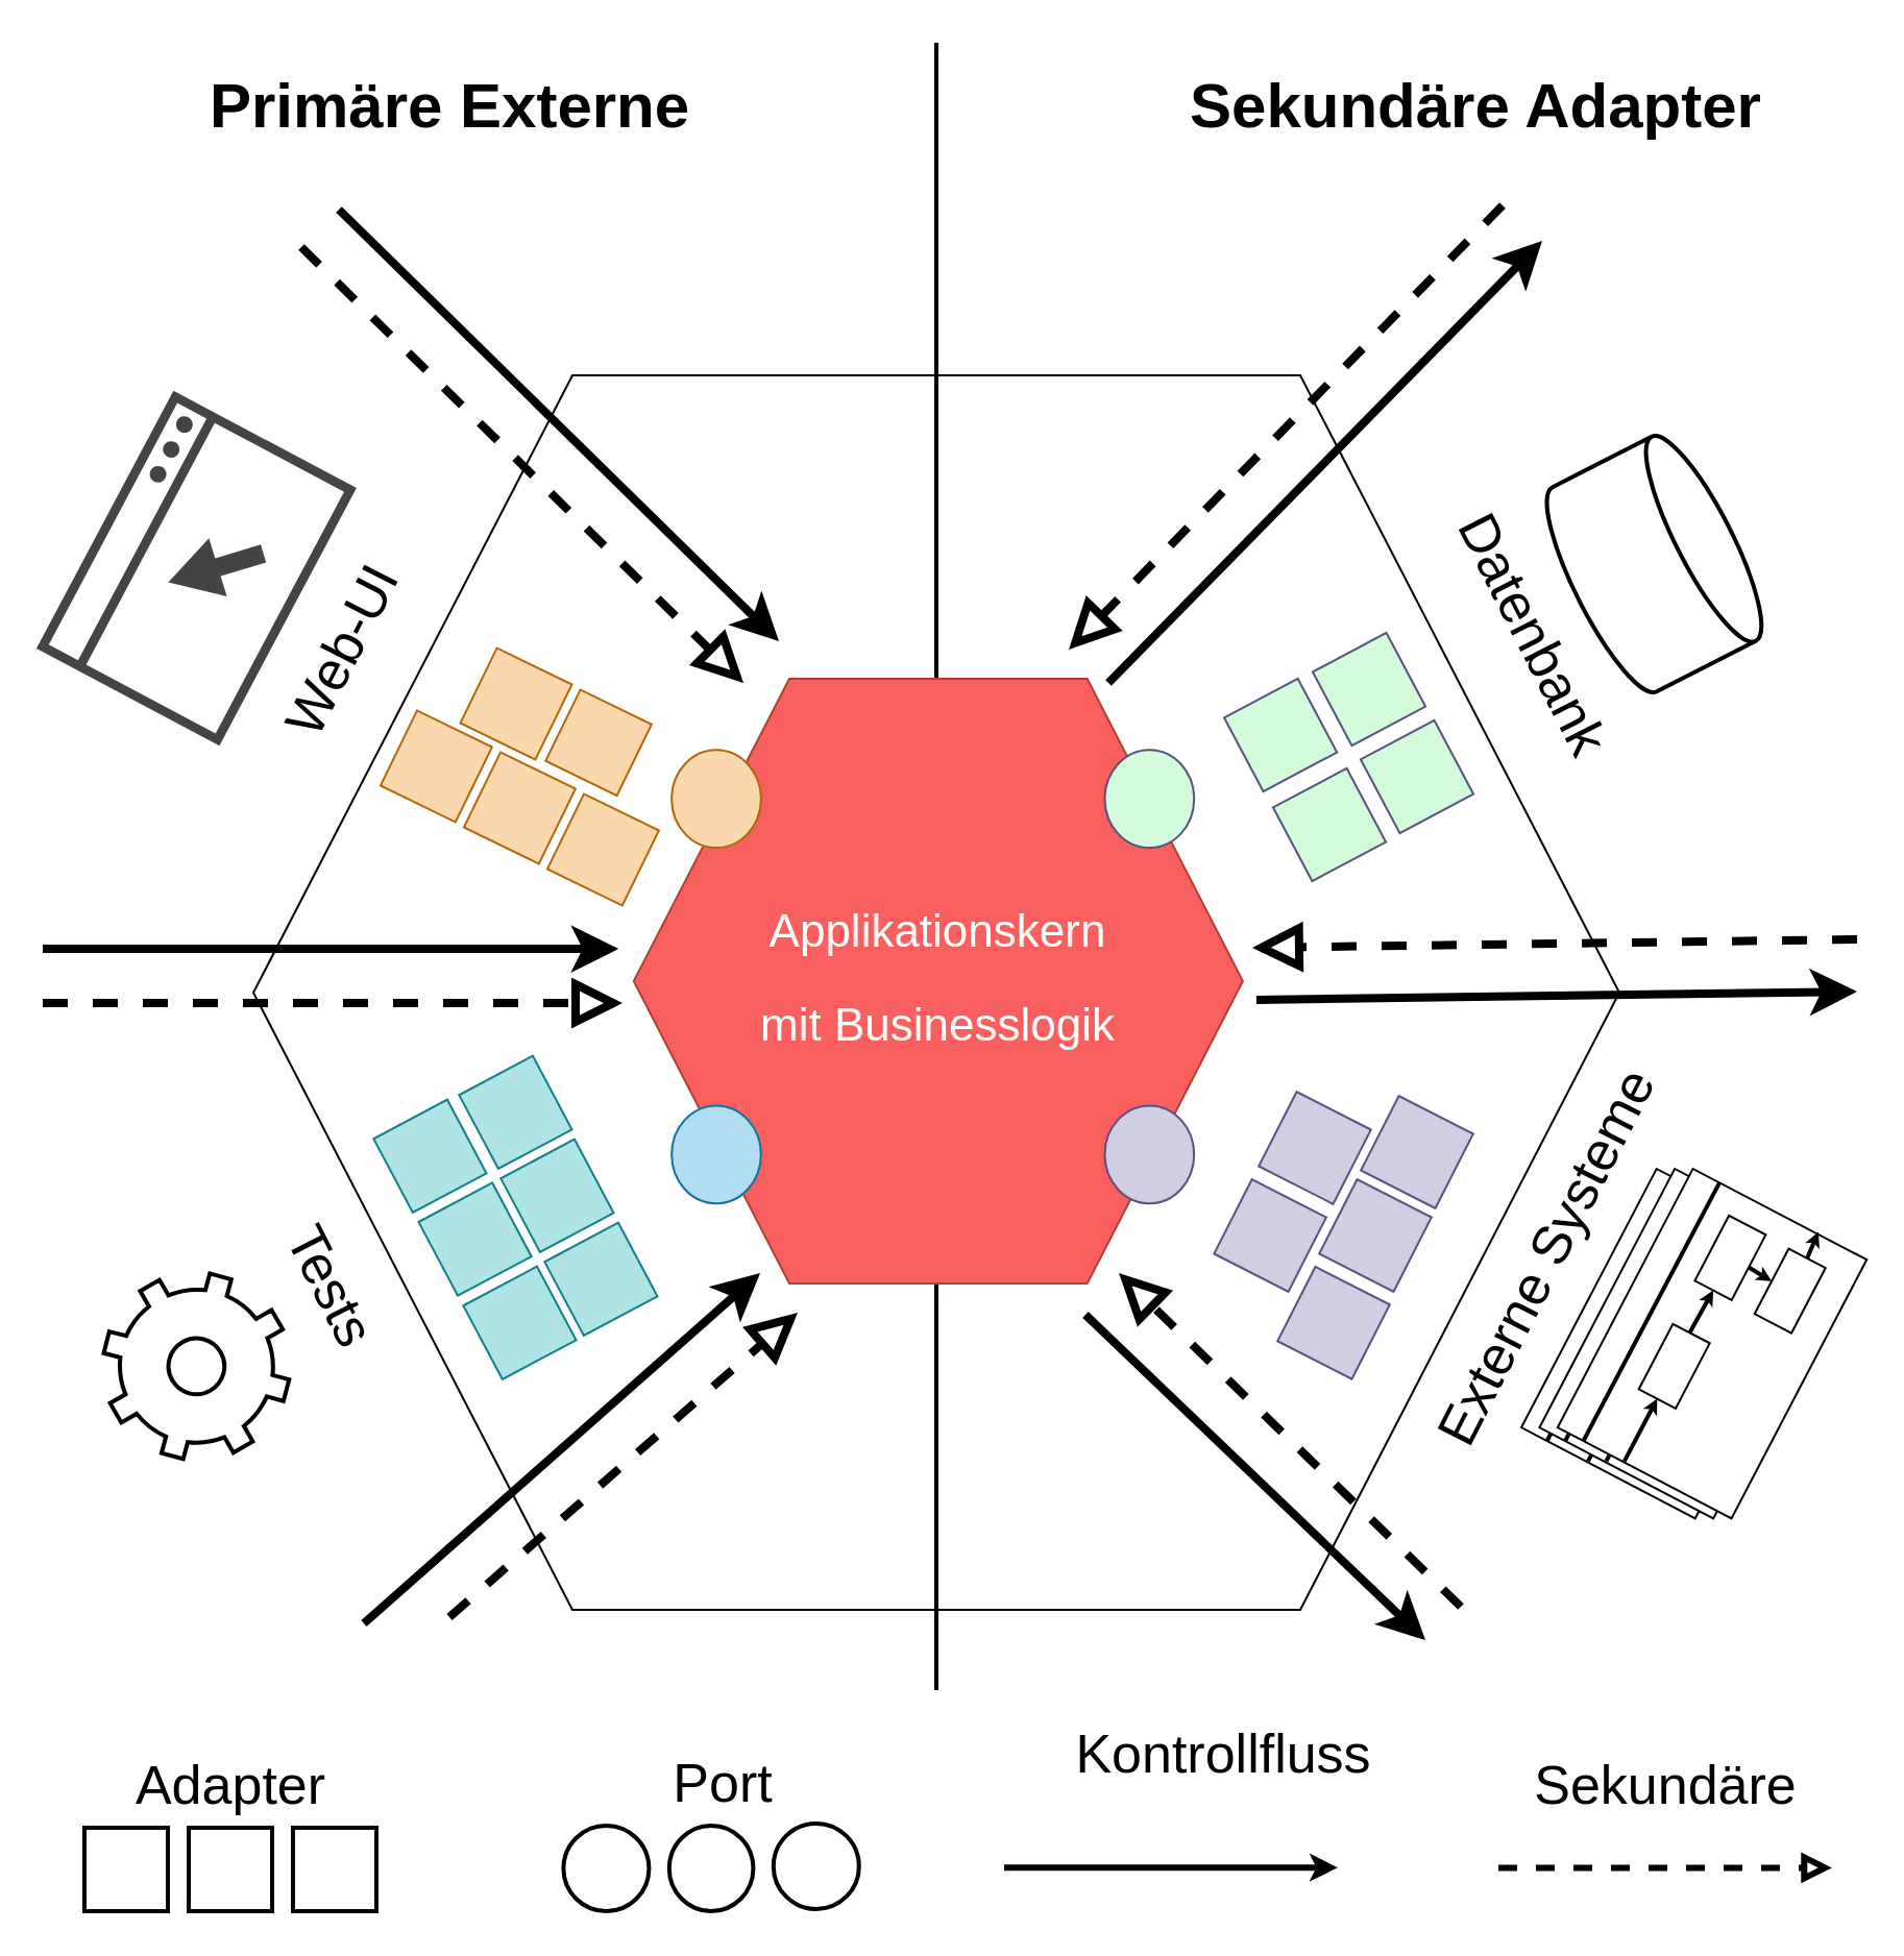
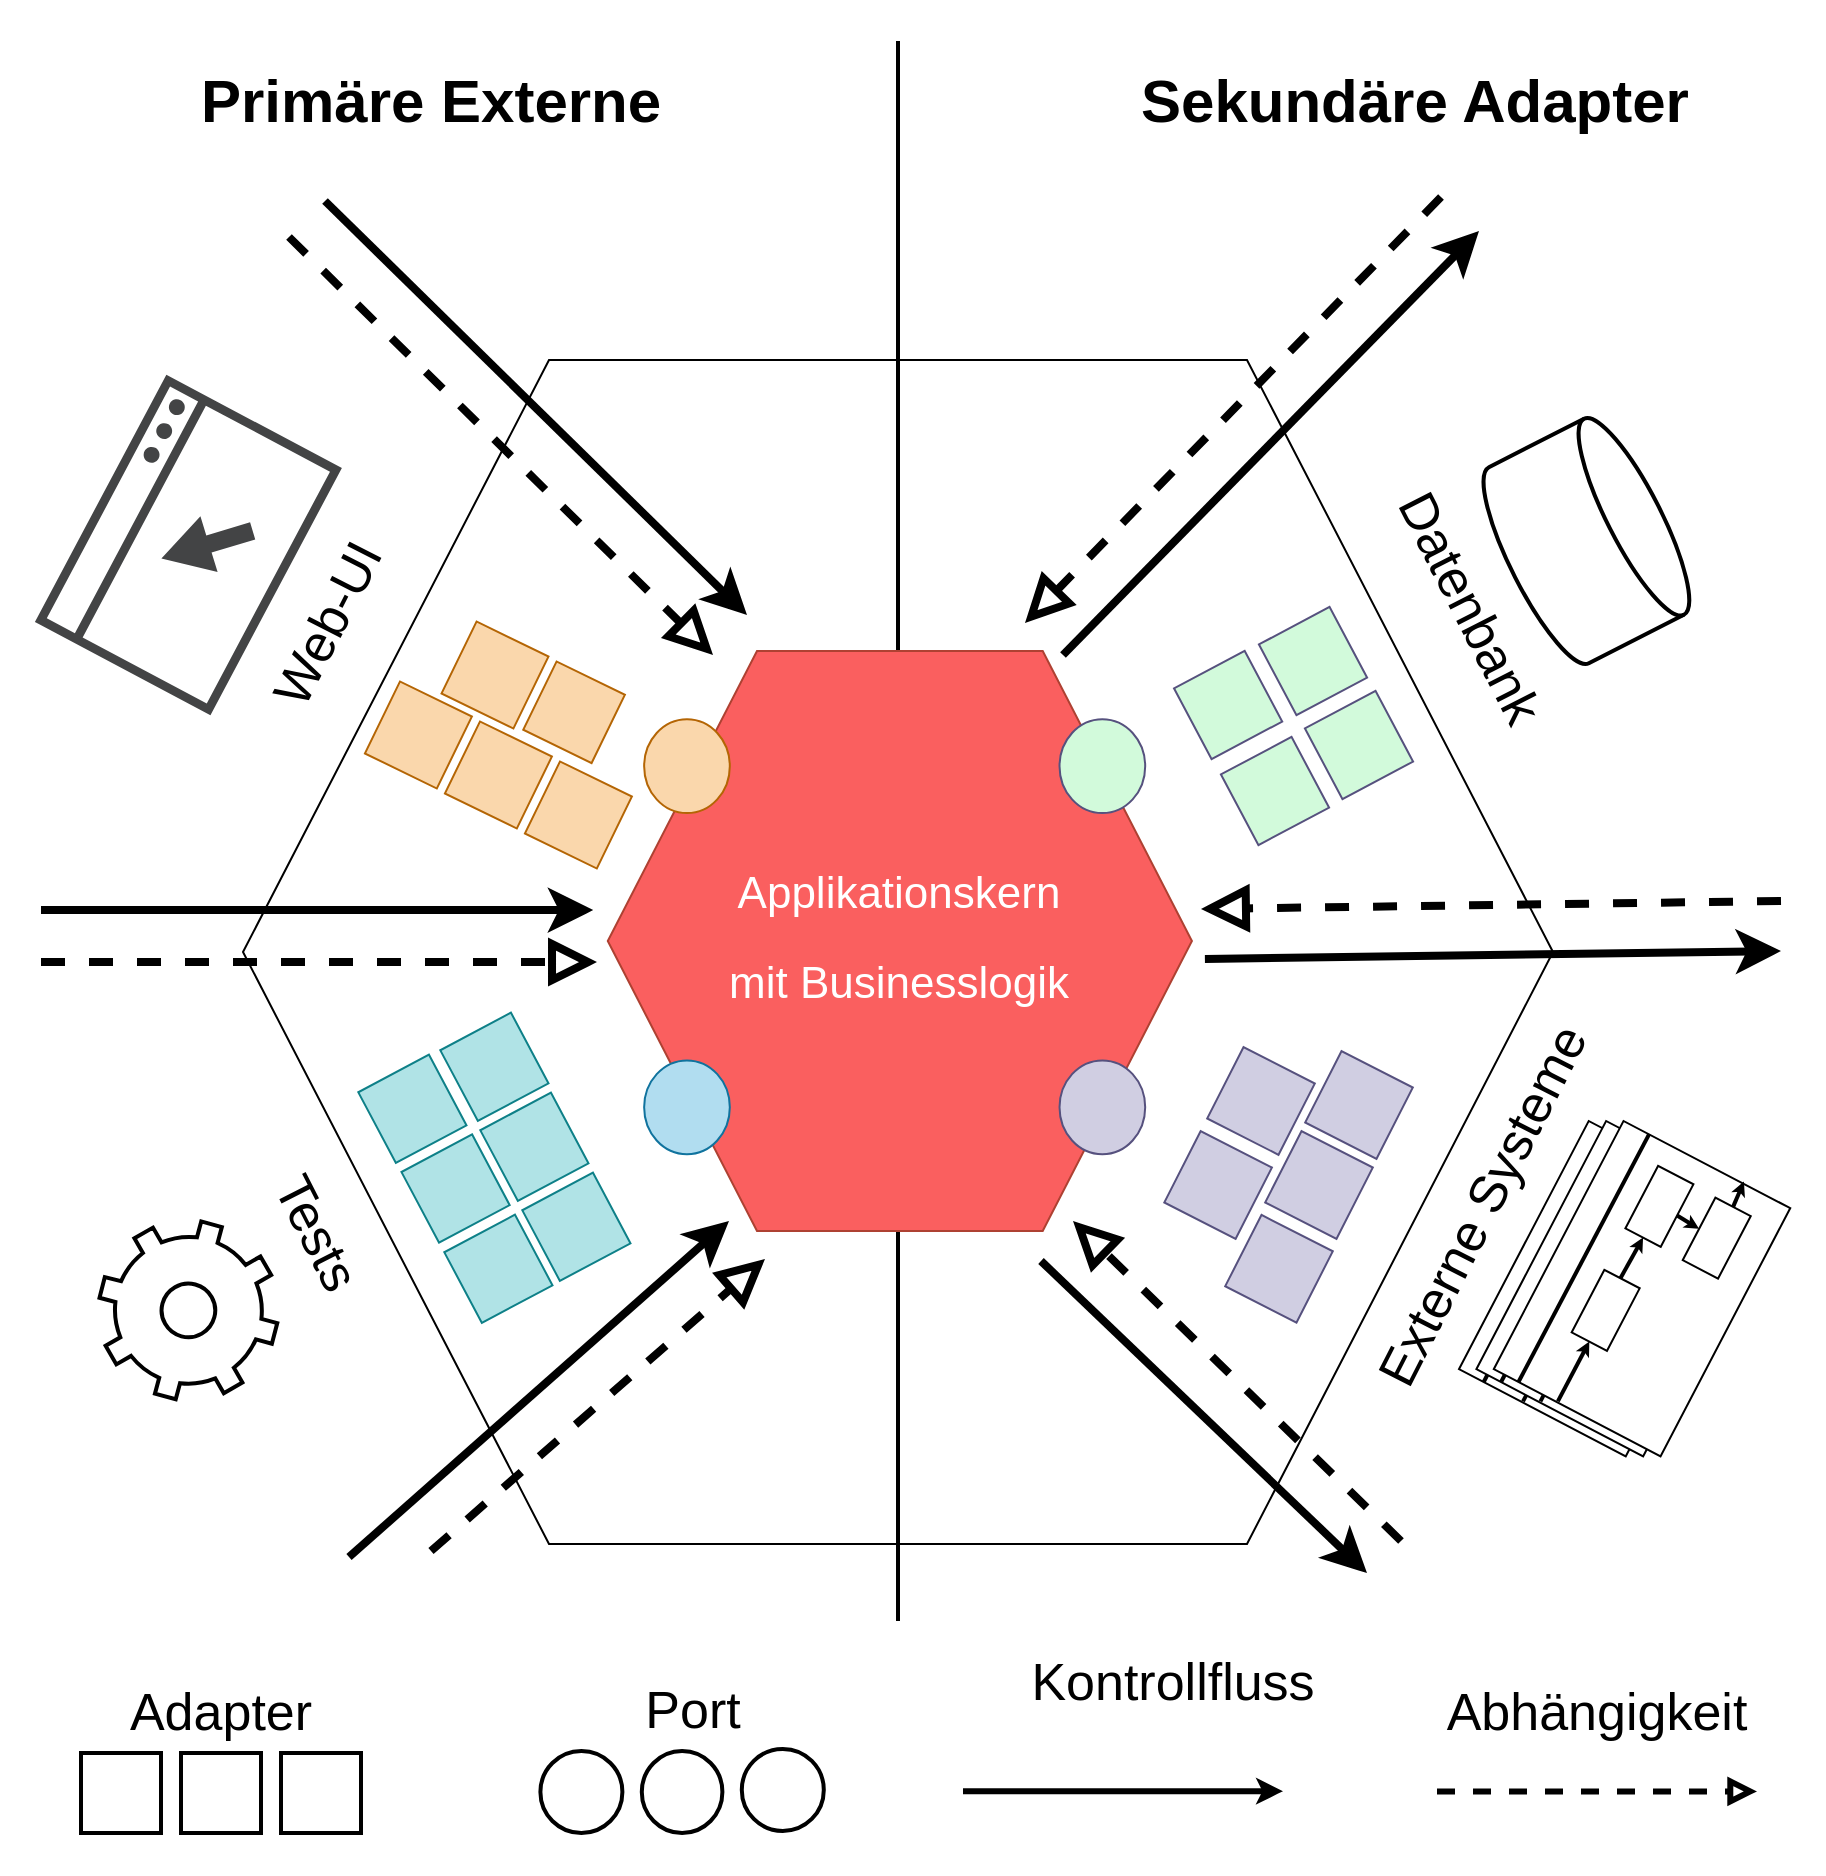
- <mxCell id="30" value="&lt;font style=&quot;font-size: 26px;&quot;&gt;Sekundäre&lt;/font&gt;" style="text;html=1;align=center;verticalAlign=middle;resizable=0;points=[];autosize=1;strokeColor=none;fillColor=none;fontSize=26;fontColor=#000000;" parent="1" vertex="1"><mxGeometry x="713" y="836.03" width="170" height="40" as="geometry" /></mxCell>
+ <mxCell id="30" value="&lt;font style=&quot;font-size: 26px;&quot;&gt;Abhängigkeit&lt;/font&gt;" style="text;html=1;align=center;verticalAlign=middle;resizable=0;points=[];autosize=1;strokeColor=none;fillColor=none;fontSize=26;fontColor=#000000;" parent="1" vertex="1"><mxGeometry x="713" y="836.03" width="170" height="40" as="geometry" /></mxCell>
